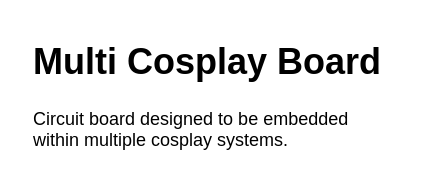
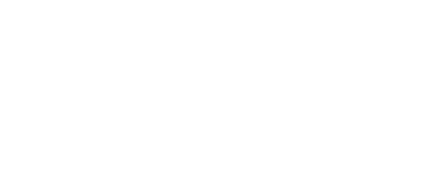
- <mxCell id="2" value="&lt;h1 style=&quot;margin-top: 0px;&quot;&gt;Multi Cosplay Board&lt;/h1&gt;&lt;p&gt;Circuit board designed to be embedded within multiple cosplay systems.&lt;/p&gt;" style="text;html=1;whiteSpace=wrap;overflow=hidden;rounded=0;" parent="1" vertex="1"><mxGeometry x="20" y="20" width="240" height="80" as="geometry" /></mxCell>
